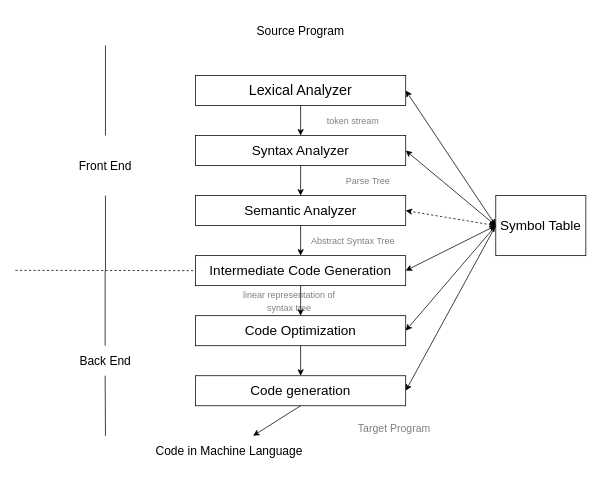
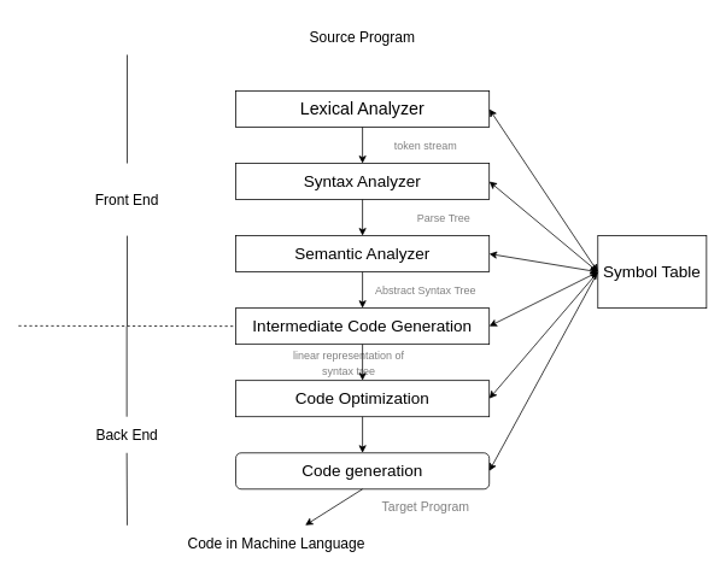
- <mxCell id="31" value="" style="endArrow=classic;startArrow=classic;html=1;fontSize=14;fontColor=#000000;entryX=1;entryY=0.5;entryDx=0;entryDy=0;exitX=0;exitY=0.5;exitDx=0;exitDy=0;dashed=1;" edge="1" parent="1" source="28" target="7"><mxGeometry width="50" height="50" relative="1" as="geometry"><mxPoint x="400" y="340" as="sourcePoint" /><mxPoint x="450" y="290" as="targetPoint" /></mxGeometry></mxCell>
+ <mxCell id="31" value="" style="endArrow=classic;startArrow=classic;html=1;fontSize=14;fontColor=#000000;entryX=1;entryY=0.5;entryDx=0;entryDy=0;exitX=0;exitY=0.5;exitDx=0;exitDy=0;" edge="1" parent="1" source="28" target="7"><mxGeometry width="50" height="50" relative="1" as="geometry"><mxPoint x="400" y="340" as="sourcePoint" /><mxPoint x="450" y="290" as="targetPoint" /></mxGeometry></mxCell>
- <mxCell id="16" value="Code generation" style="rounded=0;whiteSpace=wrap;html=1;fontSize=18;" vertex="1" parent="1"><mxGeometry x="260" y="500" width="280" height="40" as="geometry" /></mxCell>
+ <mxCell id="16" value="Code generation" style="whiteSpace=wrap;html=1;fontSize=18;rounded=1;" vertex="1" parent="1"><mxGeometry x="260" y="500" width="280" height="40" as="geometry" /></mxCell>
- <mxCell id="20" value="&lt;font color=&quot;#808080&quot;&gt;Target Program&lt;/font&gt;" style="text;html=1;strokeColor=none;fillColor=none;align=center;verticalAlign=middle;whiteSpace=wrap;rounded=0;fontSize=14;fontColor=#000000;" vertex="1" parent="1"><mxGeometry x="455" y="560" width="140" height="20" as="geometry" /></mxCell>
+ <mxCell id="20" value="&lt;font color=&quot;#808080&quot;&gt;Target Program&lt;/font&gt;" style="text;html=1;strokeColor=none;fillColor=none;align=center;verticalAlign=middle;whiteSpace=wrap;rounded=0;fontSize=14;fontColor=#000000;" vertex="1" parent="1"><mxGeometry x="400" y="550" width="140" height="20" as="geometry" /></mxCell>
